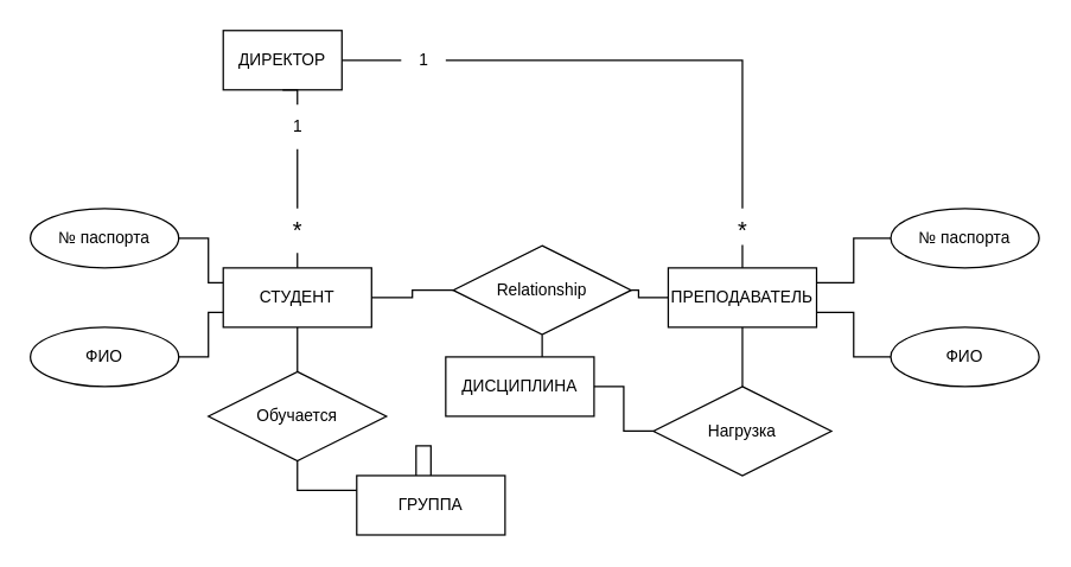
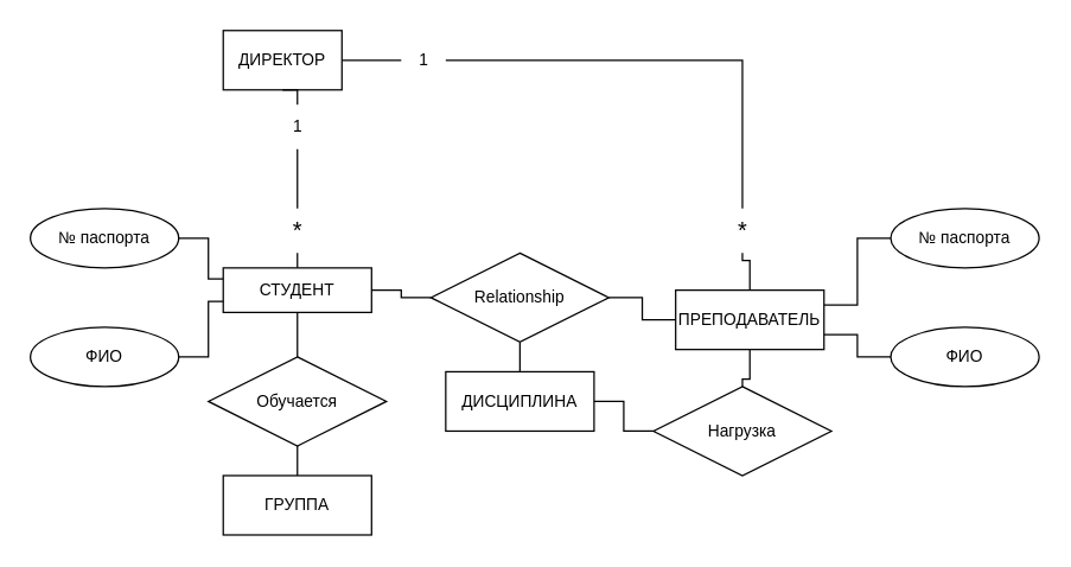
- <mxCell id="19" value="Relationship" style="shape=rhombus;perimeter=rhombusPerimeter;whiteSpace=wrap;html=1;align=center;fontFamily=Helvetica;fontSize=11;fontColor=default;labelBackgroundColor=default;" vertex="1" parent="1"><mxGeometry x="305" y="165" width="120" height="60" as="geometry" /></mxCell>
+ <mxCell id="19" value="Relationship" style="shape=rhombus;perimeter=rhombusPerimeter;whiteSpace=wrap;html=1;align=center;fontFamily=Helvetica;fontSize=11;fontColor=default;labelBackgroundColor=default;" vertex="1" parent="1"><mxGeometry x="290" y="170" width="120" height="60" as="geometry" /></mxCell>
- <mxCell id="8" value="СТУДЕНТ" style="whiteSpace=wrap;html=1;align=center;fontFamily=Helvetica;fontSize=11;fontColor=default;labelBackgroundColor=default;" vertex="1" parent="1"><mxGeometry x="150" y="180" width="100" height="40" as="geometry" /></mxCell>
+ <mxCell id="8" value="СТУДЕНТ" style="whiteSpace=wrap;html=1;align=center;fontFamily=Helvetica;fontSize=11;fontColor=default;labelBackgroundColor=default;" vertex="1" parent="1"><mxGeometry x="150" y="180" width="100" height="30" as="geometry" /></mxCell>
- <mxCell id="14" value="ПРЕПОДАВАТЕЛЬ" style="whiteSpace=wrap;html=1;align=center;fontFamily=Helvetica;fontSize=11;fontColor=default;labelBackgroundColor=default;" vertex="1" parent="1"><mxGeometry x="450" y="180" width="100" height="40" as="geometry" /></mxCell>
+ <mxCell id="14" value="ПРЕПОДАВАТЕЛЬ" style="whiteSpace=wrap;html=1;align=center;fontFamily=Helvetica;fontSize=11;fontColor=default;labelBackgroundColor=default;" vertex="1" parent="1"><mxGeometry x="455" y="195" width="100" height="40" as="geometry" /></mxCell>
- <mxCell id="20" value="ДИСЦИПЛИНА" style="whiteSpace=wrap;html=1;align=center;fontFamily=Helvetica;fontSize=11;fontColor=default;labelBackgroundColor=default;" vertex="1" parent="1"><mxGeometry x="300" y="240" width="100" height="40" as="geometry" /></mxCell>
+ <mxCell id="20" value="ДИСЦИПЛИНА" style="whiteSpace=wrap;html=1;align=center;fontFamily=Helvetica;fontSize=11;fontColor=default;labelBackgroundColor=default;" vertex="1" parent="1"><mxGeometry x="300" y="250" width="100" height="40" as="geometry" /></mxCell>
- <mxCell id="4" value="&lt;div&gt;Обучается&lt;/div&gt;" style="shape=rhombus;perimeter=rhombusPerimeter;whiteSpace=wrap;html=1;align=center;fontFamily=Helvetica;fontSize=11;fontColor=default;labelBackgroundColor=default;" vertex="1" parent="1"><mxGeometry x="140" y="250" width="120" height="60" as="geometry" /></mxCell>
+ <mxCell id="4" value="&lt;div&gt;Обучается&lt;/div&gt;" style="shape=rhombus;perimeter=rhombusPerimeter;whiteSpace=wrap;html=1;align=center;fontFamily=Helvetica;fontSize=11;fontColor=default;labelBackgroundColor=default;" vertex="1" parent="1"><mxGeometry x="140" y="240" width="120" height="60" as="geometry" /></mxCell>
- <mxCell id="5" value="ГРУППА" style="whiteSpace=wrap;html=1;align=center;fontFamily=Helvetica;fontSize=11;fontColor=default;labelBackgroundColor=default;" vertex="1" parent="1"><mxGeometry x="240" y="320" width="100" height="40" as="geometry" /></mxCell>
+ <mxCell id="5" value="ГРУППА" style="whiteSpace=wrap;html=1;align=center;fontFamily=Helvetica;fontSize=11;fontColor=default;labelBackgroundColor=default;" vertex="1" parent="1"><mxGeometry x="150" y="320" width="100" height="40" as="geometry" /></mxCell>
